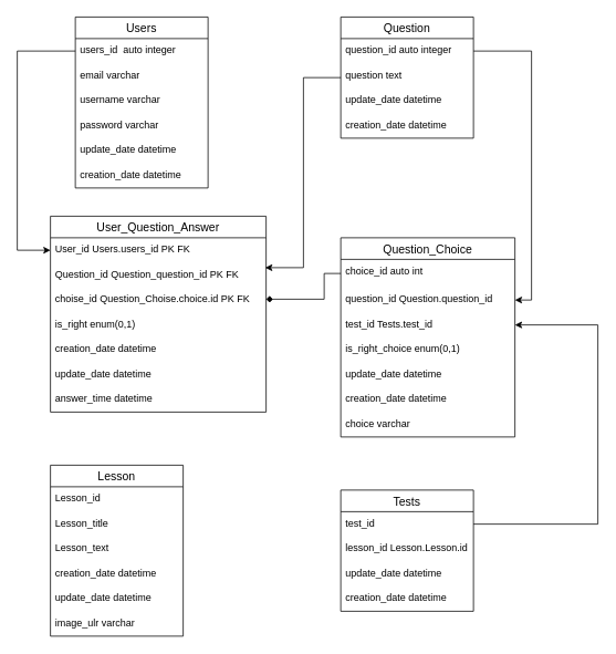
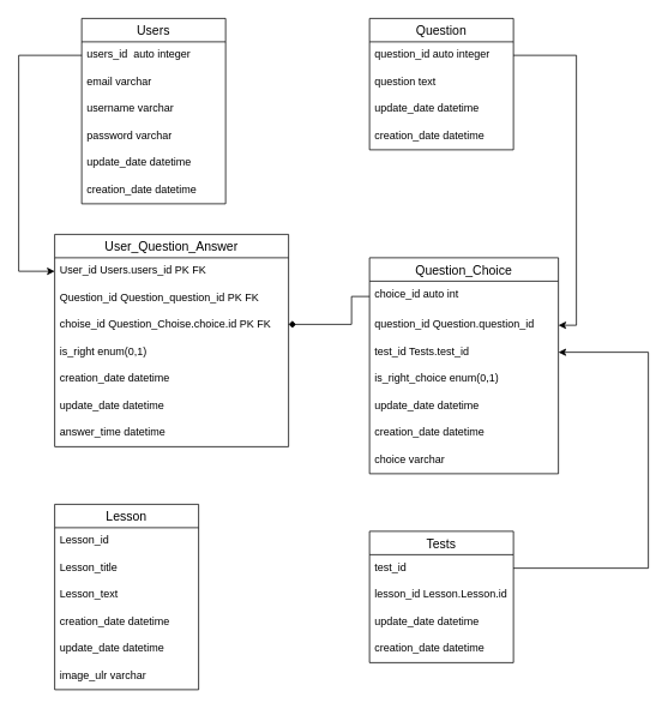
- <mxCell id="9" style="edgeStyle=orthogonalEdgeStyle;rounded=0;orthogonalLoop=1;jettySize=auto;html=1;exitX=0;exitY=0.5;exitDx=0;exitDy=0;entryX=0.996;entryY=0.2;entryDx=0;entryDy=0;entryPerimeter=0;" parent="1" source="10" target="25" edge="1"><mxGeometry relative="1" as="geometry" /></mxCell>
